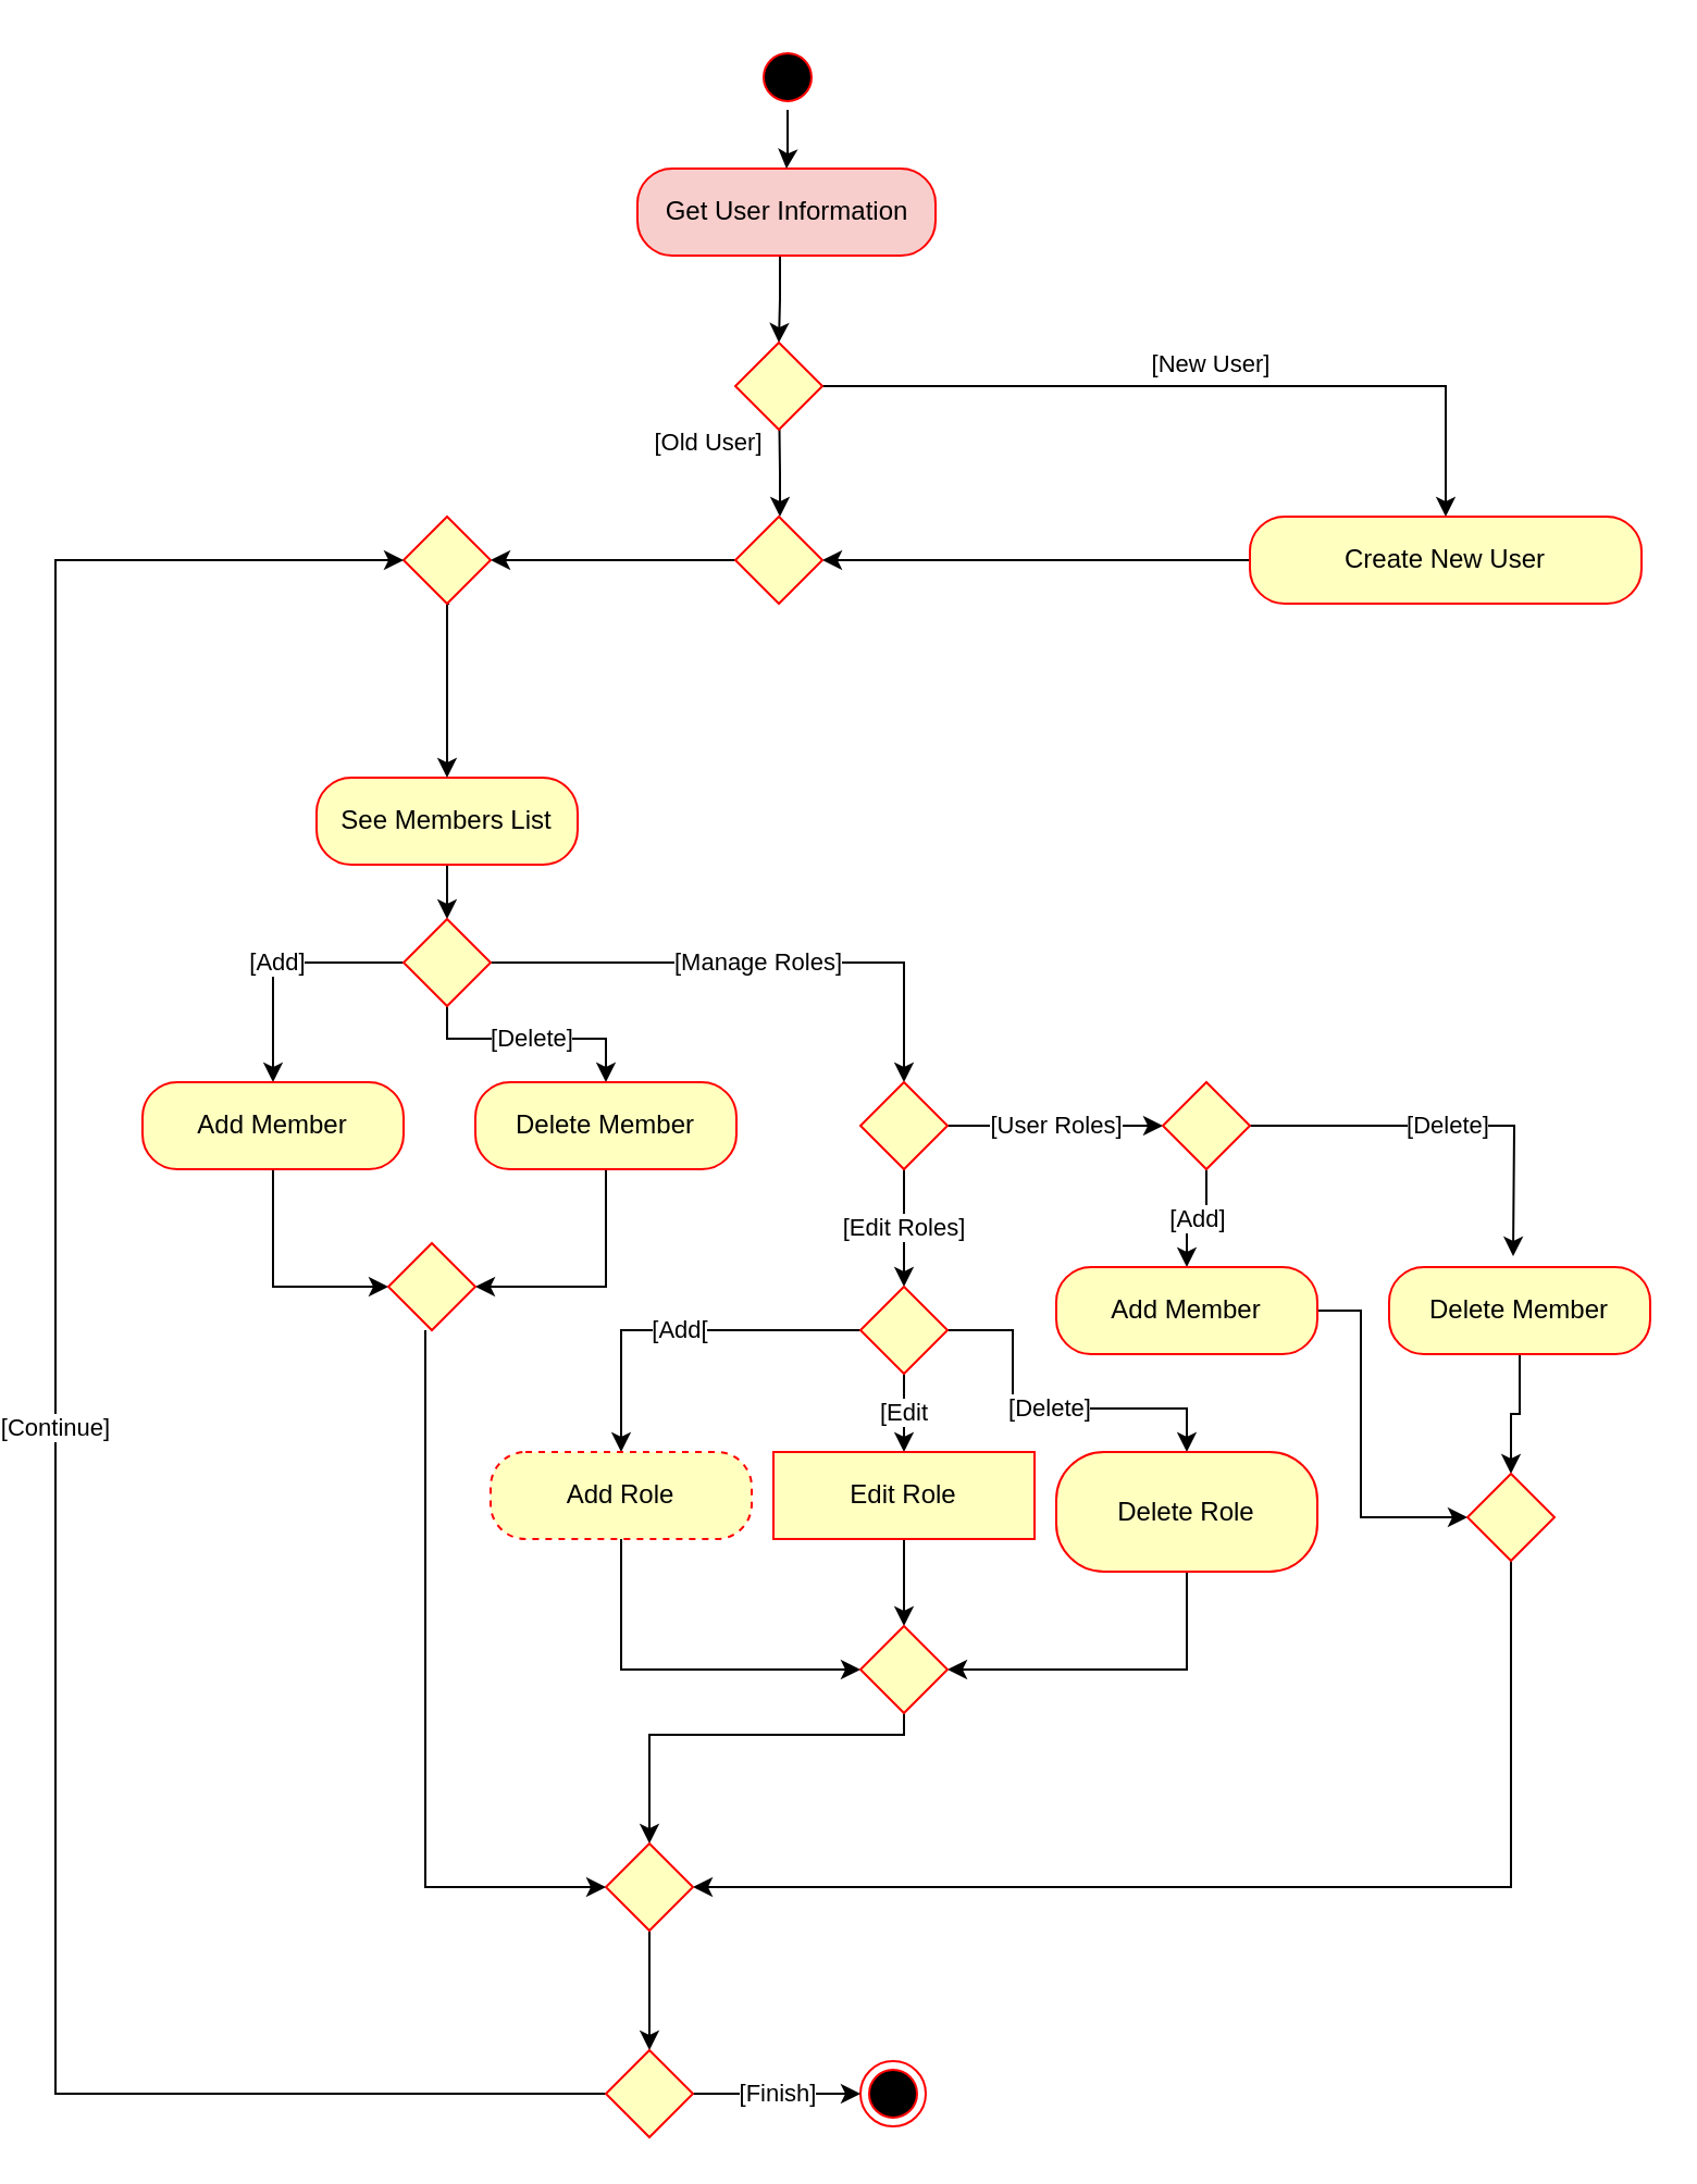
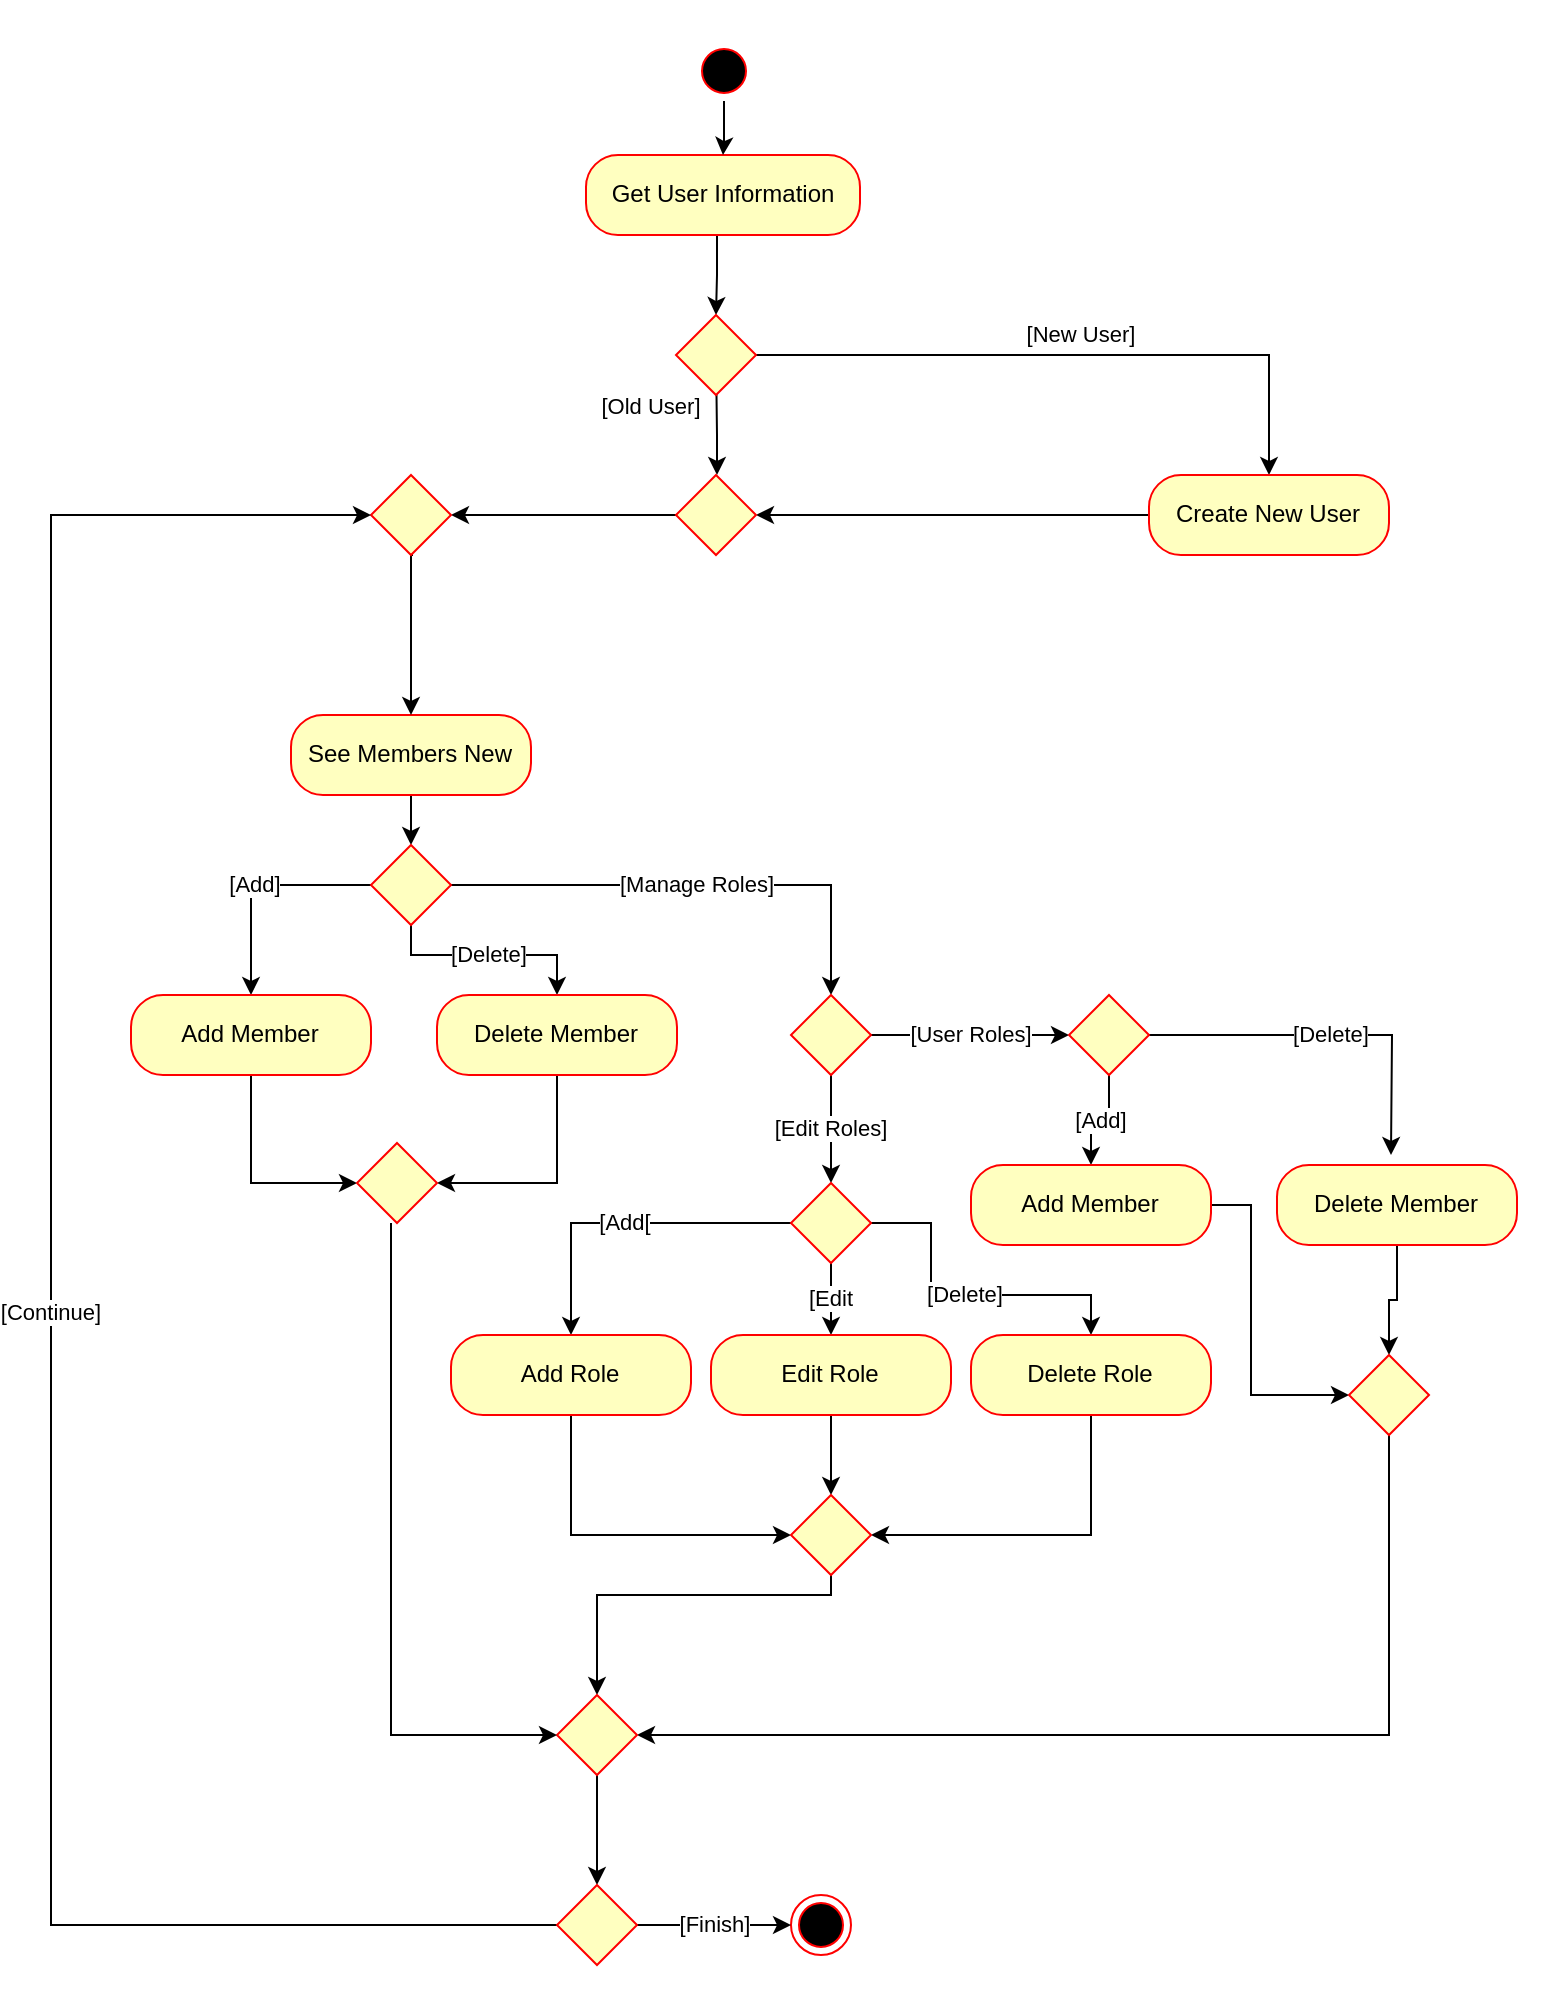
- <mxCell id="3" value="Get User Information" style="rounded=1;whiteSpace=wrap;html=1;arcSize=40;fontColor=#000000;fillColor=#f8cecc;strokeColor=#ff0000;labelBackgroundColor=none;" vertex="1" parent="1"><mxGeometry x="287.5" y="77" width="137" height="40" as="geometry" /></mxCell>
+ <mxCell id="3" value="Get User Information" style="rounded=1;whiteSpace=wrap;html=1;arcSize=40;fontColor=#000000;fillColor=#FFFFC0;strokeColor=#ff0000;labelBackgroundColor=none;" vertex="1" parent="1"><mxGeometry x="287.5" y="77" width="137" height="40" as="geometry" /></mxCell>
- <mxCell id="8" value="Create New User" style="rounded=1;whiteSpace=wrap;html=1;arcSize=40;fontColor=#000000;fillColor=#ffffc0;strokeColor=#ff0000;labelBackgroundColor=none;" vertex="1" parent="1"><mxGeometry x="569" y="237" width="180" height="40" as="geometry" /></mxCell>
+ <mxCell id="8" value="Create New User" style="rounded=1;whiteSpace=wrap;html=1;arcSize=40;fontColor=#000000;fillColor=#ffffc0;strokeColor=#ff0000;labelBackgroundColor=none;" vertex="1" parent="1"><mxGeometry x="569" y="237" width="120" height="40" as="geometry" /></mxCell>
- <mxCell id="12" value="See Members List" style="rounded=1;whiteSpace=wrap;html=1;arcSize=40;fontColor=#000000;fillColor=#ffffc0;strokeColor=#ff0000;" vertex="1" parent="1"><mxGeometry x="140" y="357" width="120" height="40" as="geometry" /></mxCell>
+ <mxCell id="12" value="See Members New" style="rounded=1;whiteSpace=wrap;html=1;arcSize=40;fontColor=#000000;fillColor=#ffffc0;strokeColor=#ff0000;" vertex="1" parent="1"><mxGeometry x="140" y="357" width="120" height="40" as="geometry" /></mxCell>
- <mxCell id="37" value="Add Role" style="rounded=1;whiteSpace=wrap;html=1;arcSize=40;fontColor=#000000;fillColor=#ffffc0;strokeColor=#ff0000;dashed=1;" vertex="1" parent="1"><mxGeometry x="220" y="667" width="120" height="40" as="geometry" /></mxCell>
+ <mxCell id="37" value="Add Role" style="rounded=1;whiteSpace=wrap;html=1;arcSize=40;fontColor=#000000;fillColor=#ffffc0;strokeColor=#ff0000;" vertex="1" parent="1"><mxGeometry x="220" y="667" width="120" height="40" as="geometry" /></mxCell>
- <mxCell id="45" value="Edit Role" style="whiteSpace=wrap;html=1;arcSize=40;fontColor=#000000;fillColor=#ffffc0;strokeColor=#ff0000;rounded=0;" vertex="1" parent="1"><mxGeometry x="350" y="667" width="120" height="40" as="geometry" /></mxCell>
+ <mxCell id="45" value="Edit Role" style="rounded=1;whiteSpace=wrap;html=1;arcSize=40;fontColor=#000000;fillColor=#ffffc0;strokeColor=#ff0000;" vertex="1" parent="1"><mxGeometry x="350" y="667" width="120" height="40" as="geometry" /></mxCell>
- <mxCell id="39" value="Delete Role" style="rounded=1;whiteSpace=wrap;html=1;arcSize=40;fontColor=#000000;fillColor=#ffffc0;strokeColor=#ff0000;" vertex="1" parent="1"><mxGeometry x="480" y="667" width="120" height="55" as="geometry" /></mxCell>
+ <mxCell id="39" value="Delete Role" style="rounded=1;whiteSpace=wrap;html=1;arcSize=40;fontColor=#000000;fillColor=#ffffc0;strokeColor=#ff0000;" vertex="1" parent="1"><mxGeometry x="480" y="667" width="120" height="40" as="geometry" /></mxCell>
